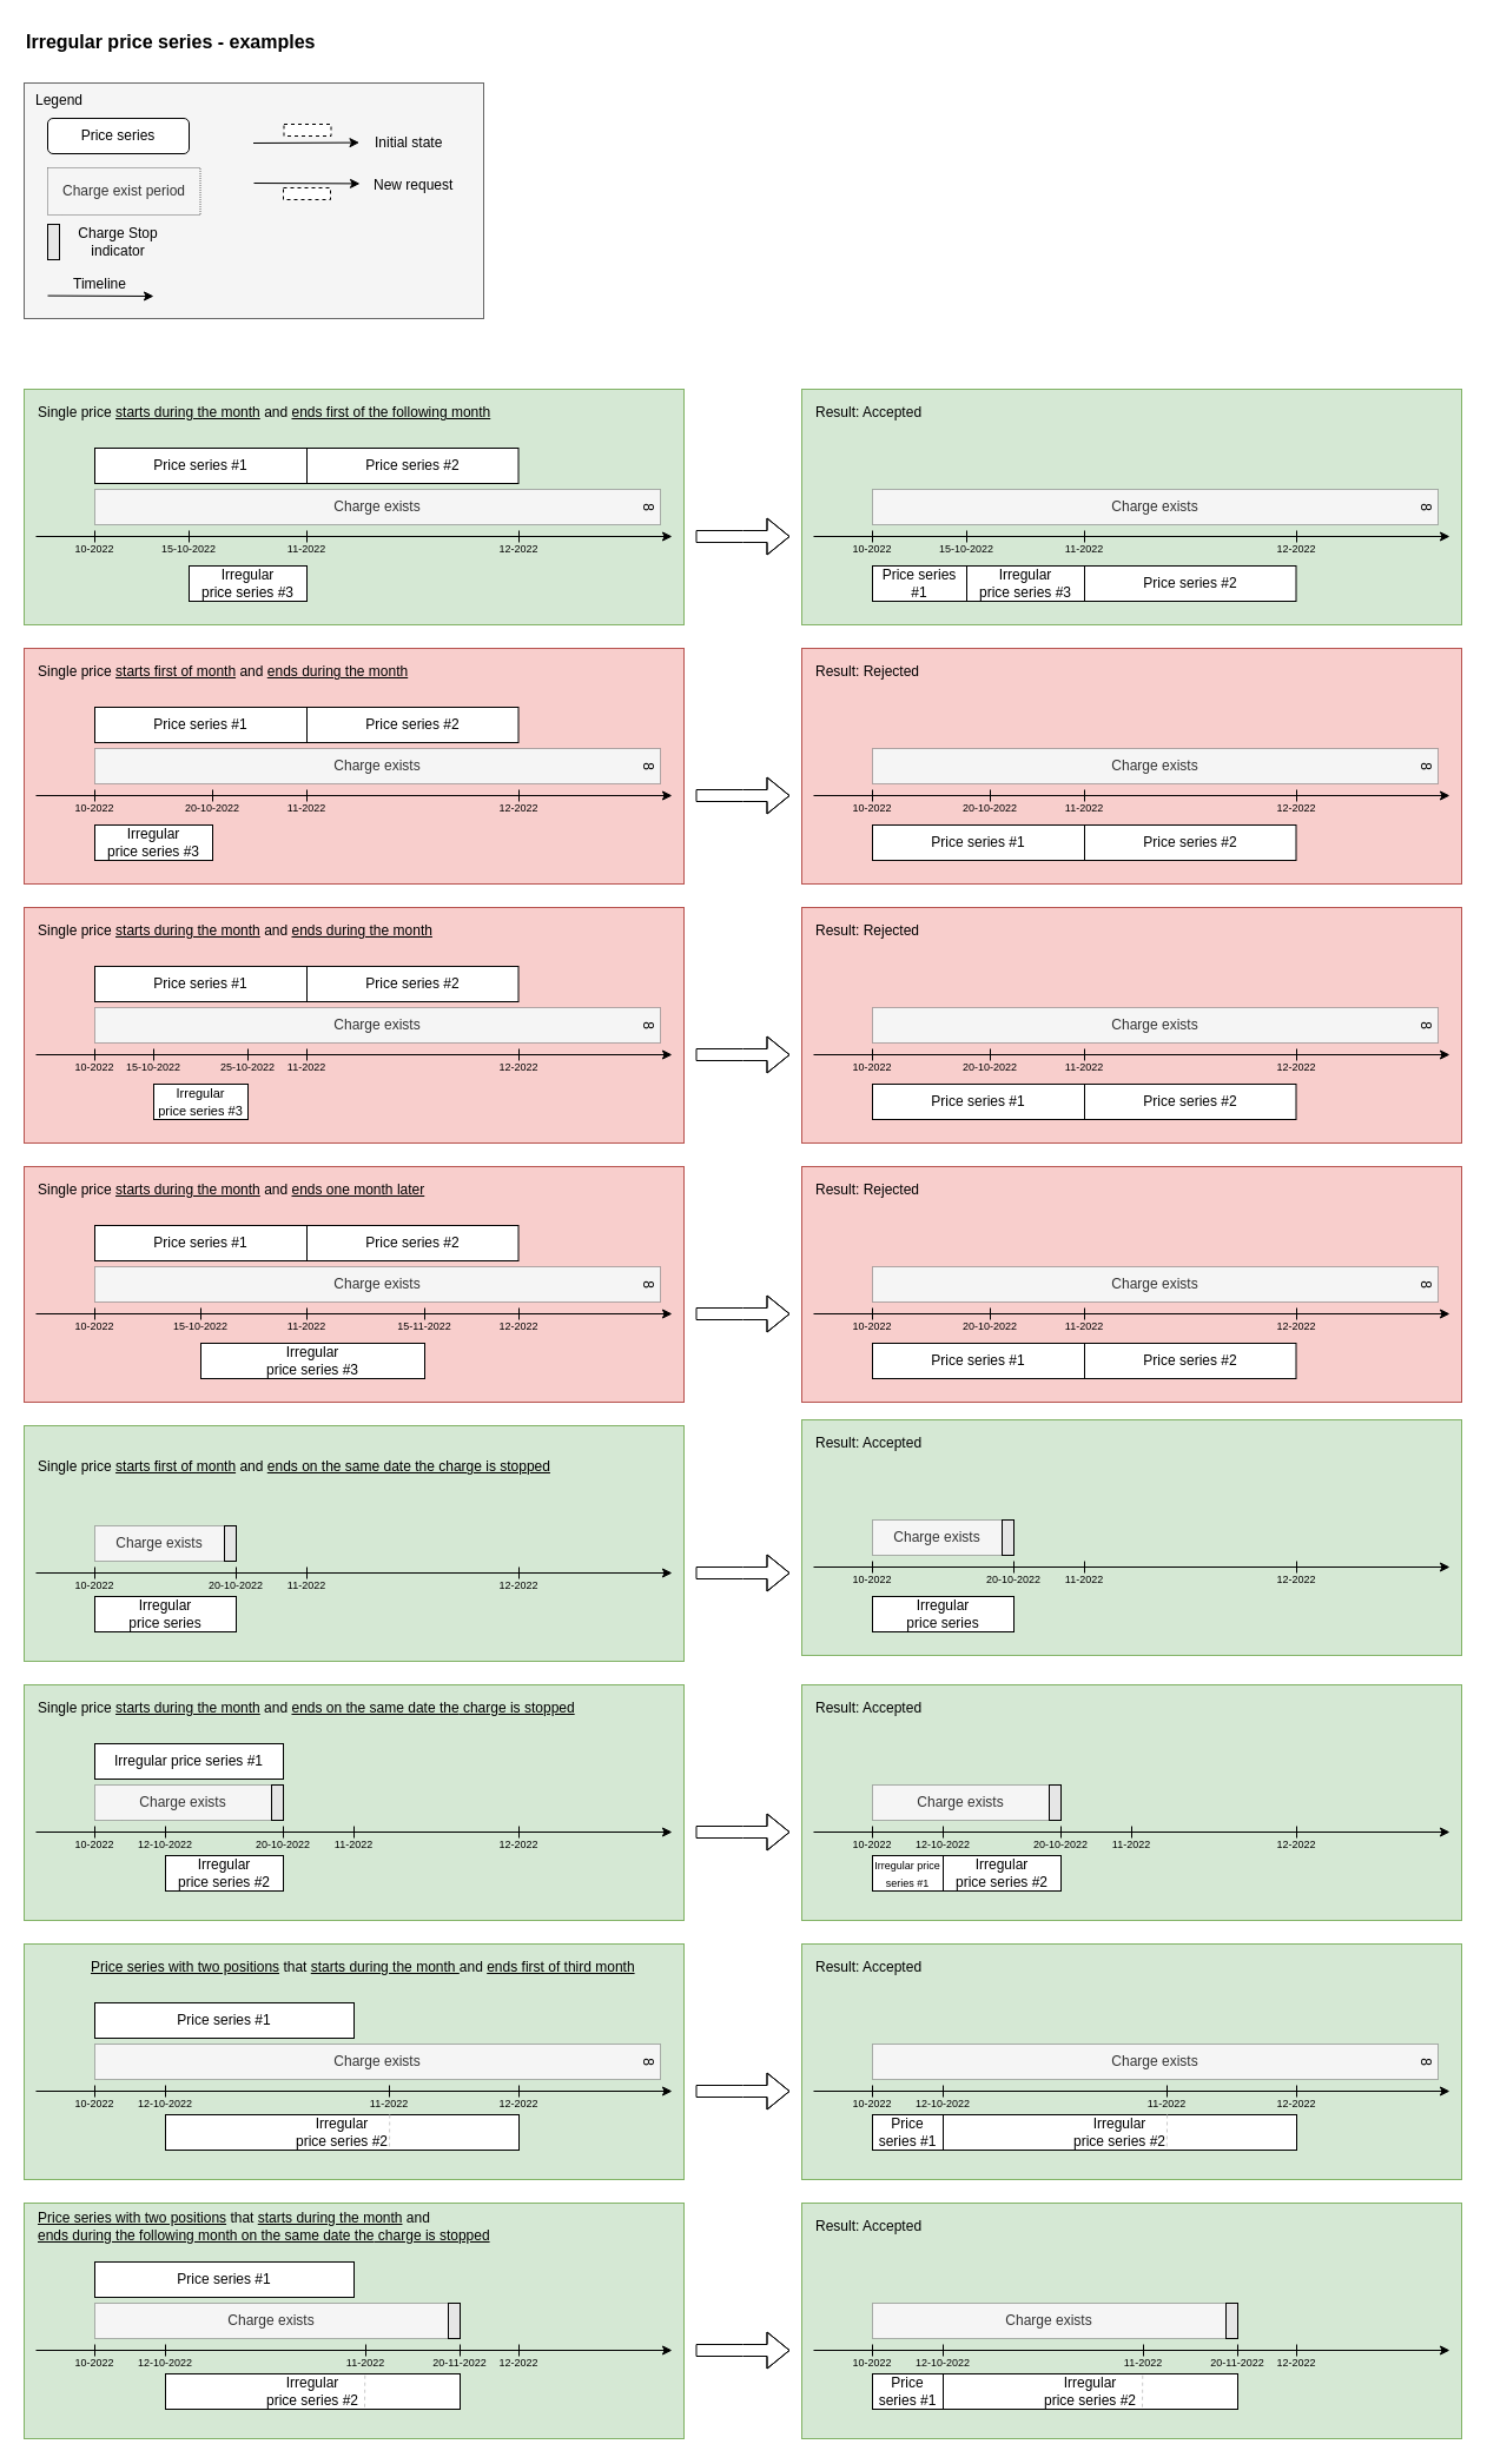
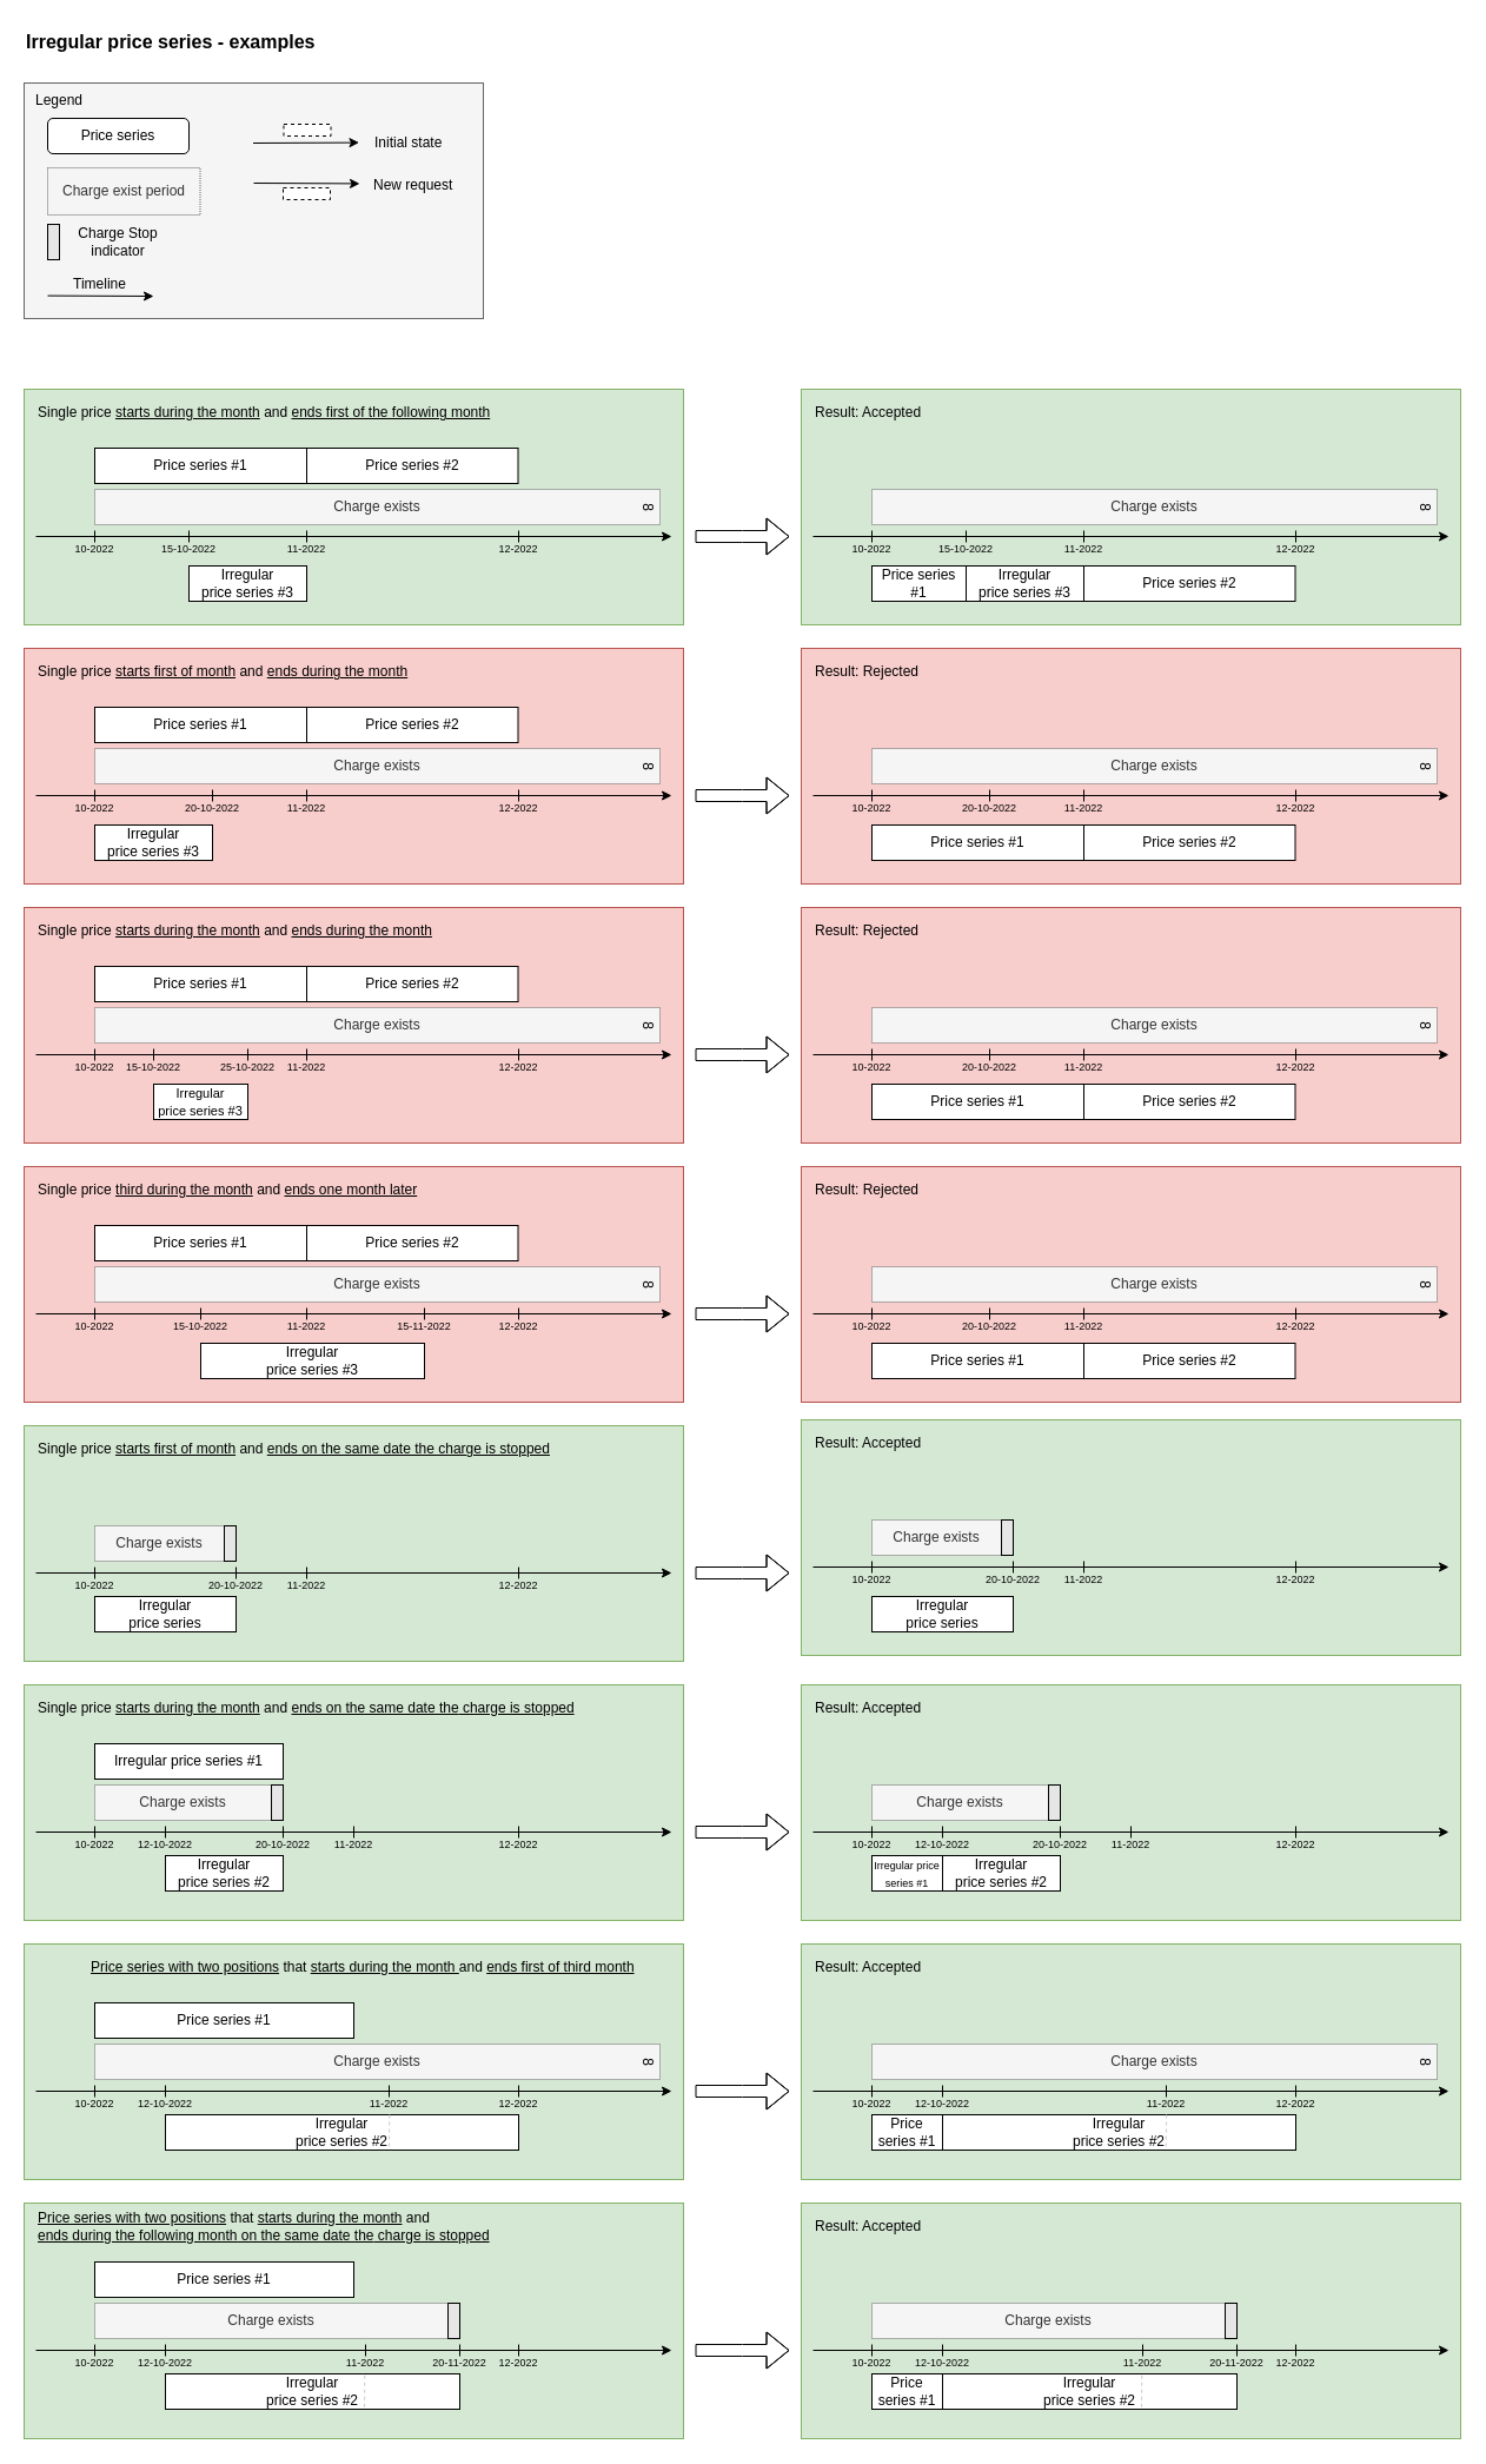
- <mxCell id="146" value="&lt;div&gt;Single price &lt;u&gt;starts during the month&lt;/u&gt;&amp;nbsp;&lt;span style=&quot;background-color: initial;&quot;&gt;and &lt;u&gt;ends one month later&lt;/u&gt;&lt;/span&gt;&lt;/div&gt;" style="text;html=1;align=left;verticalAlign=middle;resizable=0;points=[];autosize=1;strokeColor=none;fillColor=none;" parent="1" vertex="1"><mxGeometry x="30" y="995" width="350" height="30" as="geometry" /></mxCell>
+ <mxCell id="146" value="&lt;div&gt;Single price &lt;u&gt;third during the month&lt;/u&gt;&amp;nbsp;&lt;span style=&quot;background-color: initial;&quot;&gt;and &lt;u&gt;ends one month later&lt;/u&gt;&lt;/span&gt;&lt;/div&gt;" style="text;html=1;align=left;verticalAlign=middle;resizable=0;points=[];autosize=1;strokeColor=none;fillColor=none;" parent="1" vertex="1"><mxGeometry x="30" y="995" width="350" height="30" as="geometry" /></mxCell>
- <mxCell id="189" value="&lt;div&gt;Single price &lt;u&gt;starts first of month&lt;/u&gt;&amp;nbsp;&lt;span style=&quot;background-color: initial;&quot;&gt;and &lt;u&gt;ends on the same date the charge is stopped&lt;/u&gt;&lt;/span&gt;&lt;/div&gt;" style="text;html=1;align=left;verticalAlign=middle;resizable=0;points=[];autosize=1;strokeColor=none;fillColor=none;" parent="1" vertex="1"><mxGeometry x="30" y="1230" width="460" height="30" as="geometry" /></mxCell>
+ <mxCell id="189" value="&lt;div&gt;Single price &lt;u&gt;starts first of month&lt;/u&gt;&amp;nbsp;&lt;span style=&quot;background-color: initial;&quot;&gt;and &lt;u&gt;ends on the same date the charge is stopped&lt;/u&gt;&lt;/span&gt;&lt;/div&gt;" style="text;html=1;align=left;verticalAlign=middle;resizable=0;points=[];autosize=1;strokeColor=none;fillColor=none;" parent="1" vertex="1"><mxGeometry x="30" y="1215" width="460" height="30" as="geometry" /></mxCell>
